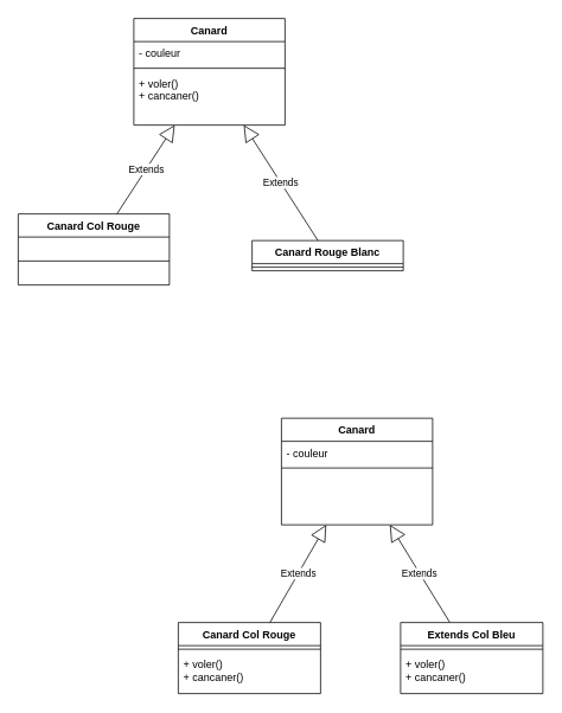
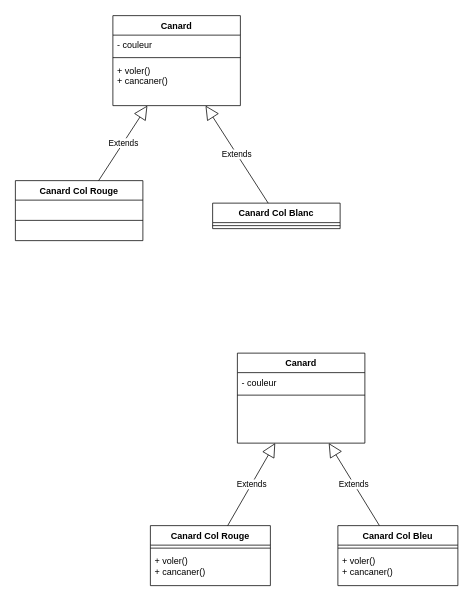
- <mxCell id="8" value="Canard Rouge Blanc" style="swimlane;fontStyle=1;align=center;verticalAlign=top;childLayout=stackLayout;horizontal=1;startSize=26;horizontalStack=0;resizeParent=1;resizeParentMax=0;resizeLast=0;collapsible=1;marginBottom=0;whiteSpace=wrap;html=1;" vertex="1" parent="1"><mxGeometry x="283" y="270" width="170" height="34" as="geometry"><mxRectangle x="100" y="650" width="100" height="30" as="alternateBounds" /></mxGeometry></mxCell>
+ <mxCell id="8" value="Canard Col Blanc" style="swimlane;fontStyle=1;align=center;verticalAlign=top;childLayout=stackLayout;horizontal=1;startSize=26;horizontalStack=0;resizeParent=1;resizeParentMax=0;resizeLast=0;collapsible=1;marginBottom=0;whiteSpace=wrap;html=1;" vertex="1" parent="1"><mxGeometry x="283" y="270" width="170" height="34" as="geometry"><mxRectangle x="100" y="650" width="100" height="30" as="alternateBounds" /></mxGeometry></mxCell>
- <mxCell id="21" value="Extends Col Bleu" style="swimlane;fontStyle=1;align=center;verticalAlign=top;childLayout=stackLayout;horizontal=1;startSize=26;horizontalStack=0;resizeParent=1;resizeParentMax=0;resizeLast=0;collapsible=1;marginBottom=0;whiteSpace=wrap;html=1;" vertex="1" parent="1"><mxGeometry x="450" y="700" width="160" height="80" as="geometry" /></mxCell>
+ <mxCell id="21" value="Canard Col Bleu" style="swimlane;fontStyle=1;align=center;verticalAlign=top;childLayout=stackLayout;horizontal=1;startSize=26;horizontalStack=0;resizeParent=1;resizeParentMax=0;resizeLast=0;collapsible=1;marginBottom=0;whiteSpace=wrap;html=1;" vertex="1" parent="1"><mxGeometry x="450" y="700" width="160" height="80" as="geometry" /></mxCell>
